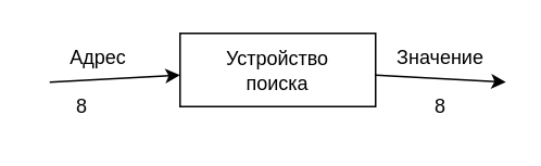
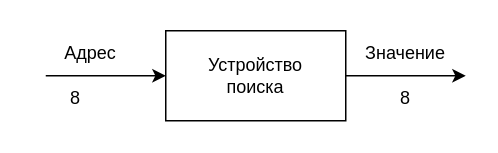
- <mxCell id="2" value="&lt;div&gt;Устройство&lt;/div&gt;&lt;div&gt;поиска&lt;br&gt;&lt;/div&gt;" style="rounded=0;whiteSpace=wrap;html=1;" vertex="1" parent="1"><mxGeometry x="110" y="20" width="120" height="45" as="geometry" /></mxCell>
+ <mxCell id="2" value="&lt;div&gt;Устройство&lt;/div&gt;&lt;div&gt;поиска&lt;br&gt;&lt;/div&gt;" style="rounded=0;whiteSpace=wrap;html=1;" vertex="1" parent="1"><mxGeometry x="110" y="20" width="120" height="60" as="geometry" /></mxCell>
